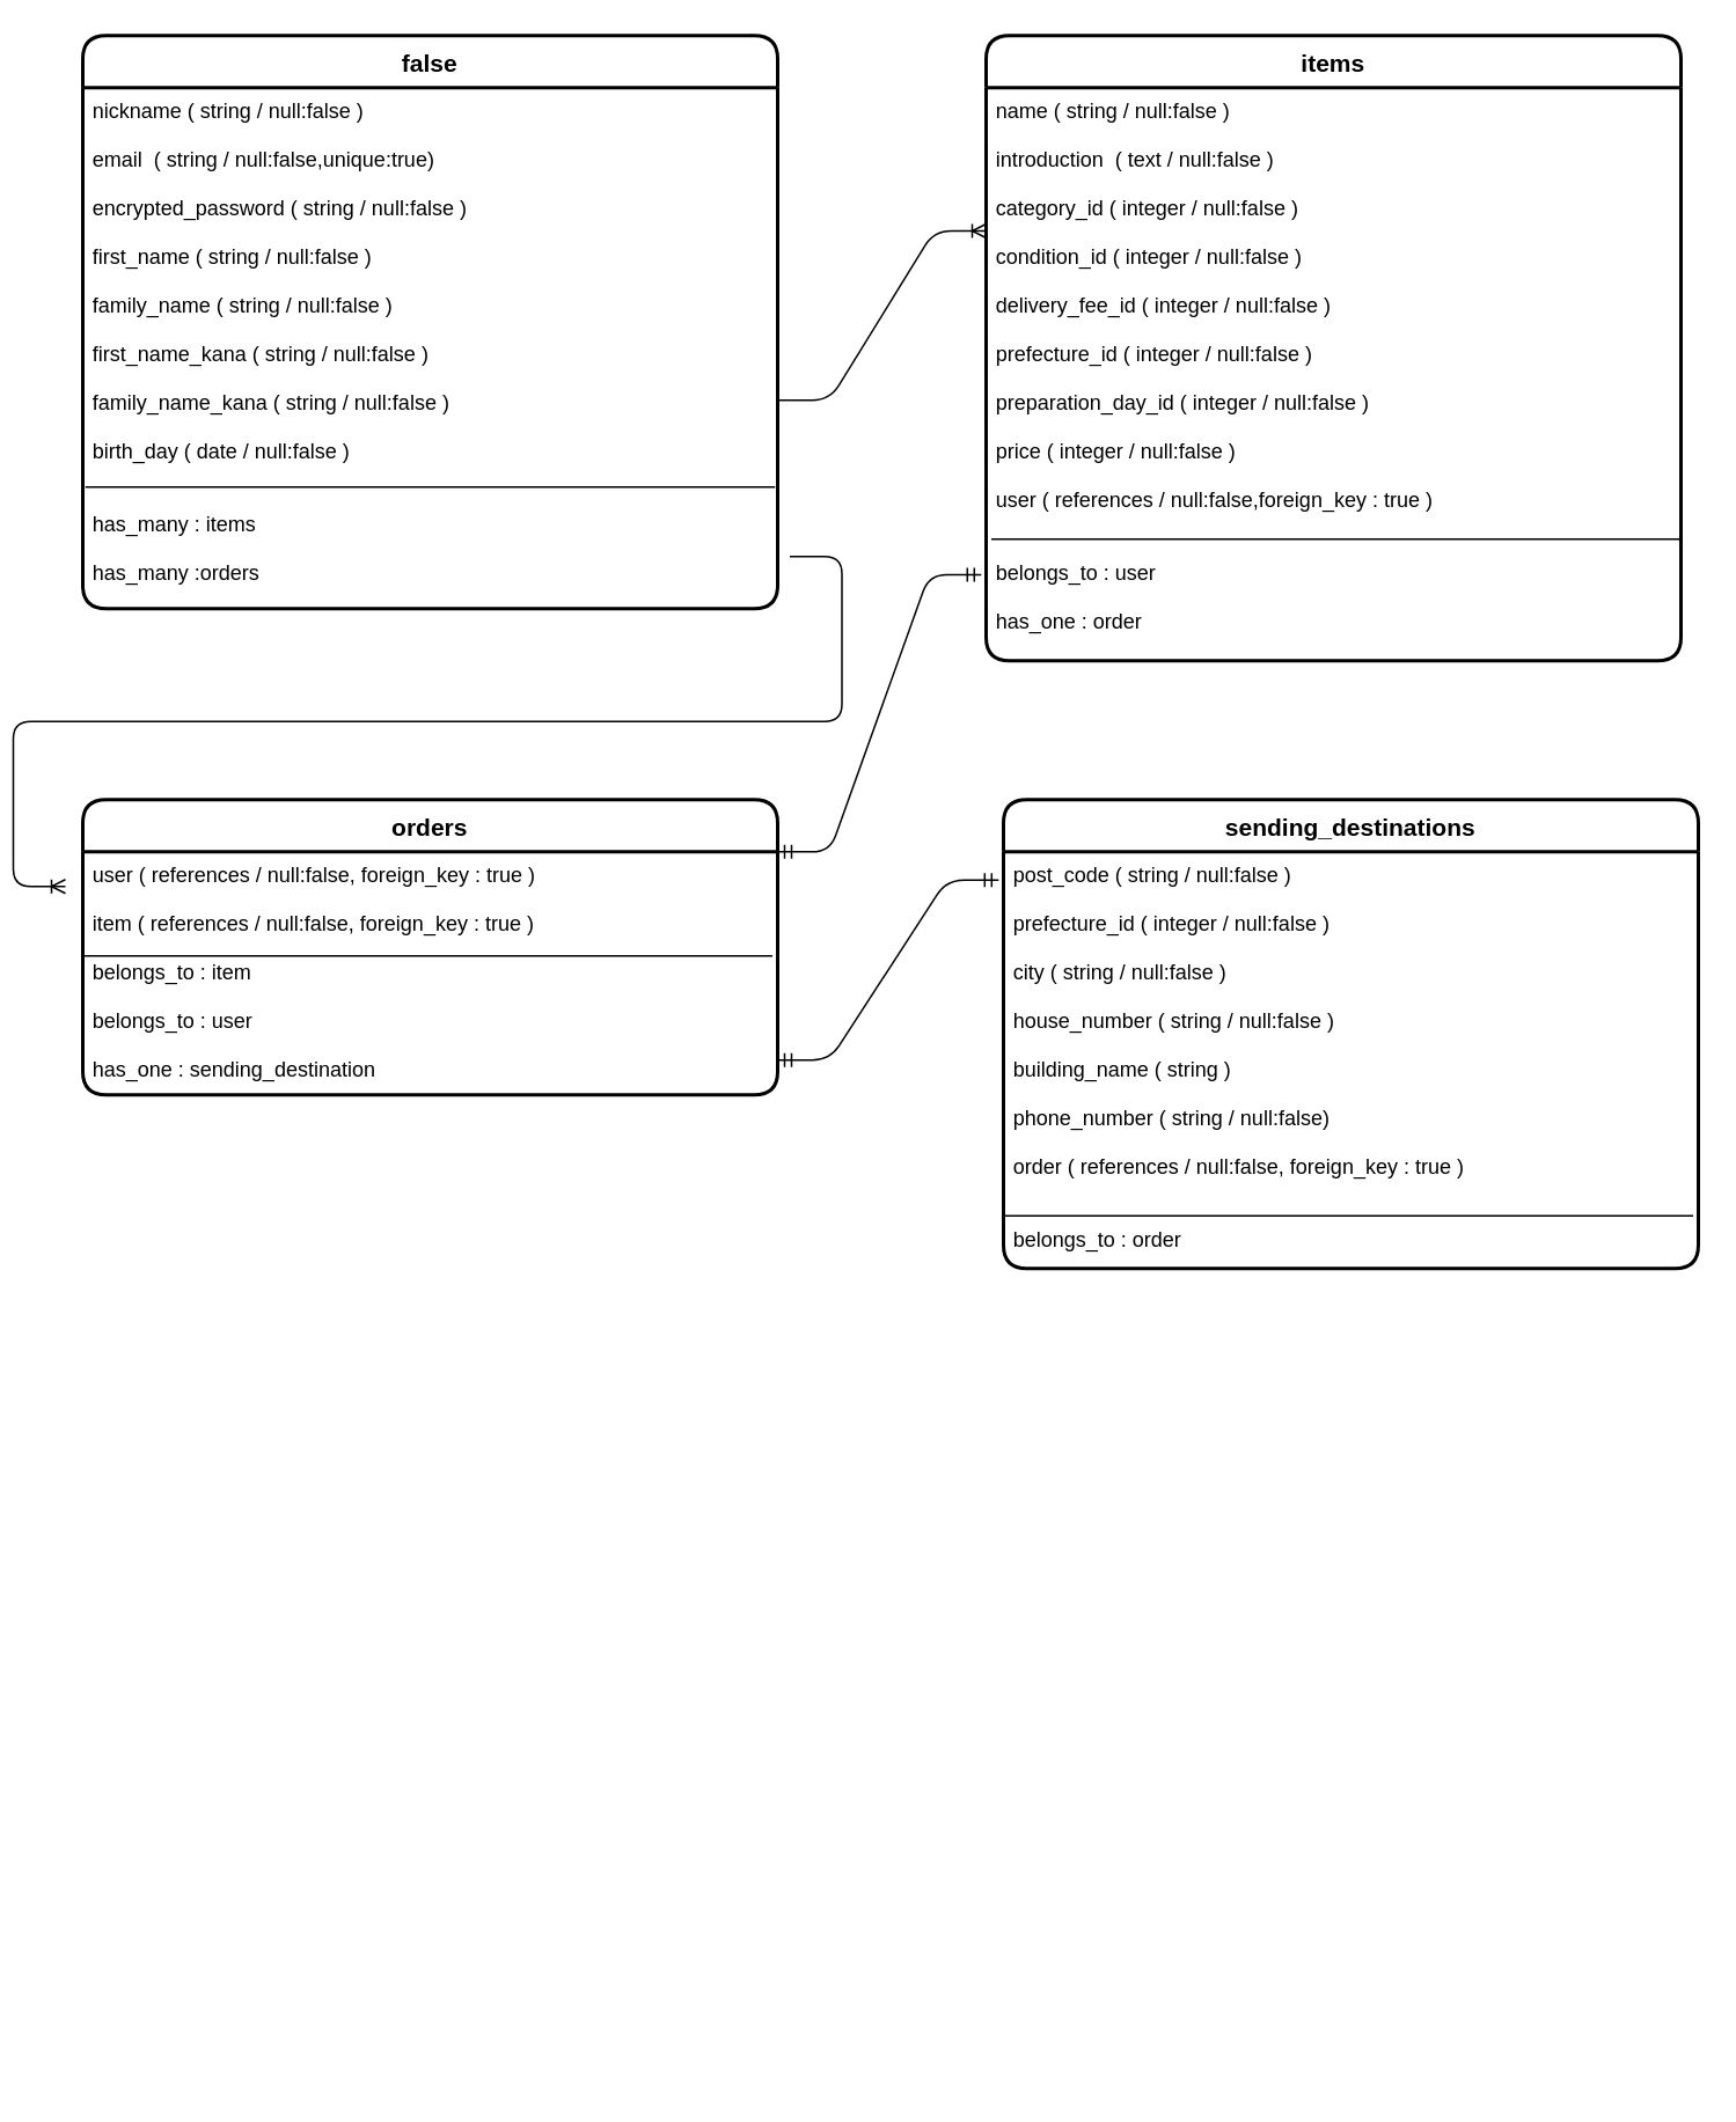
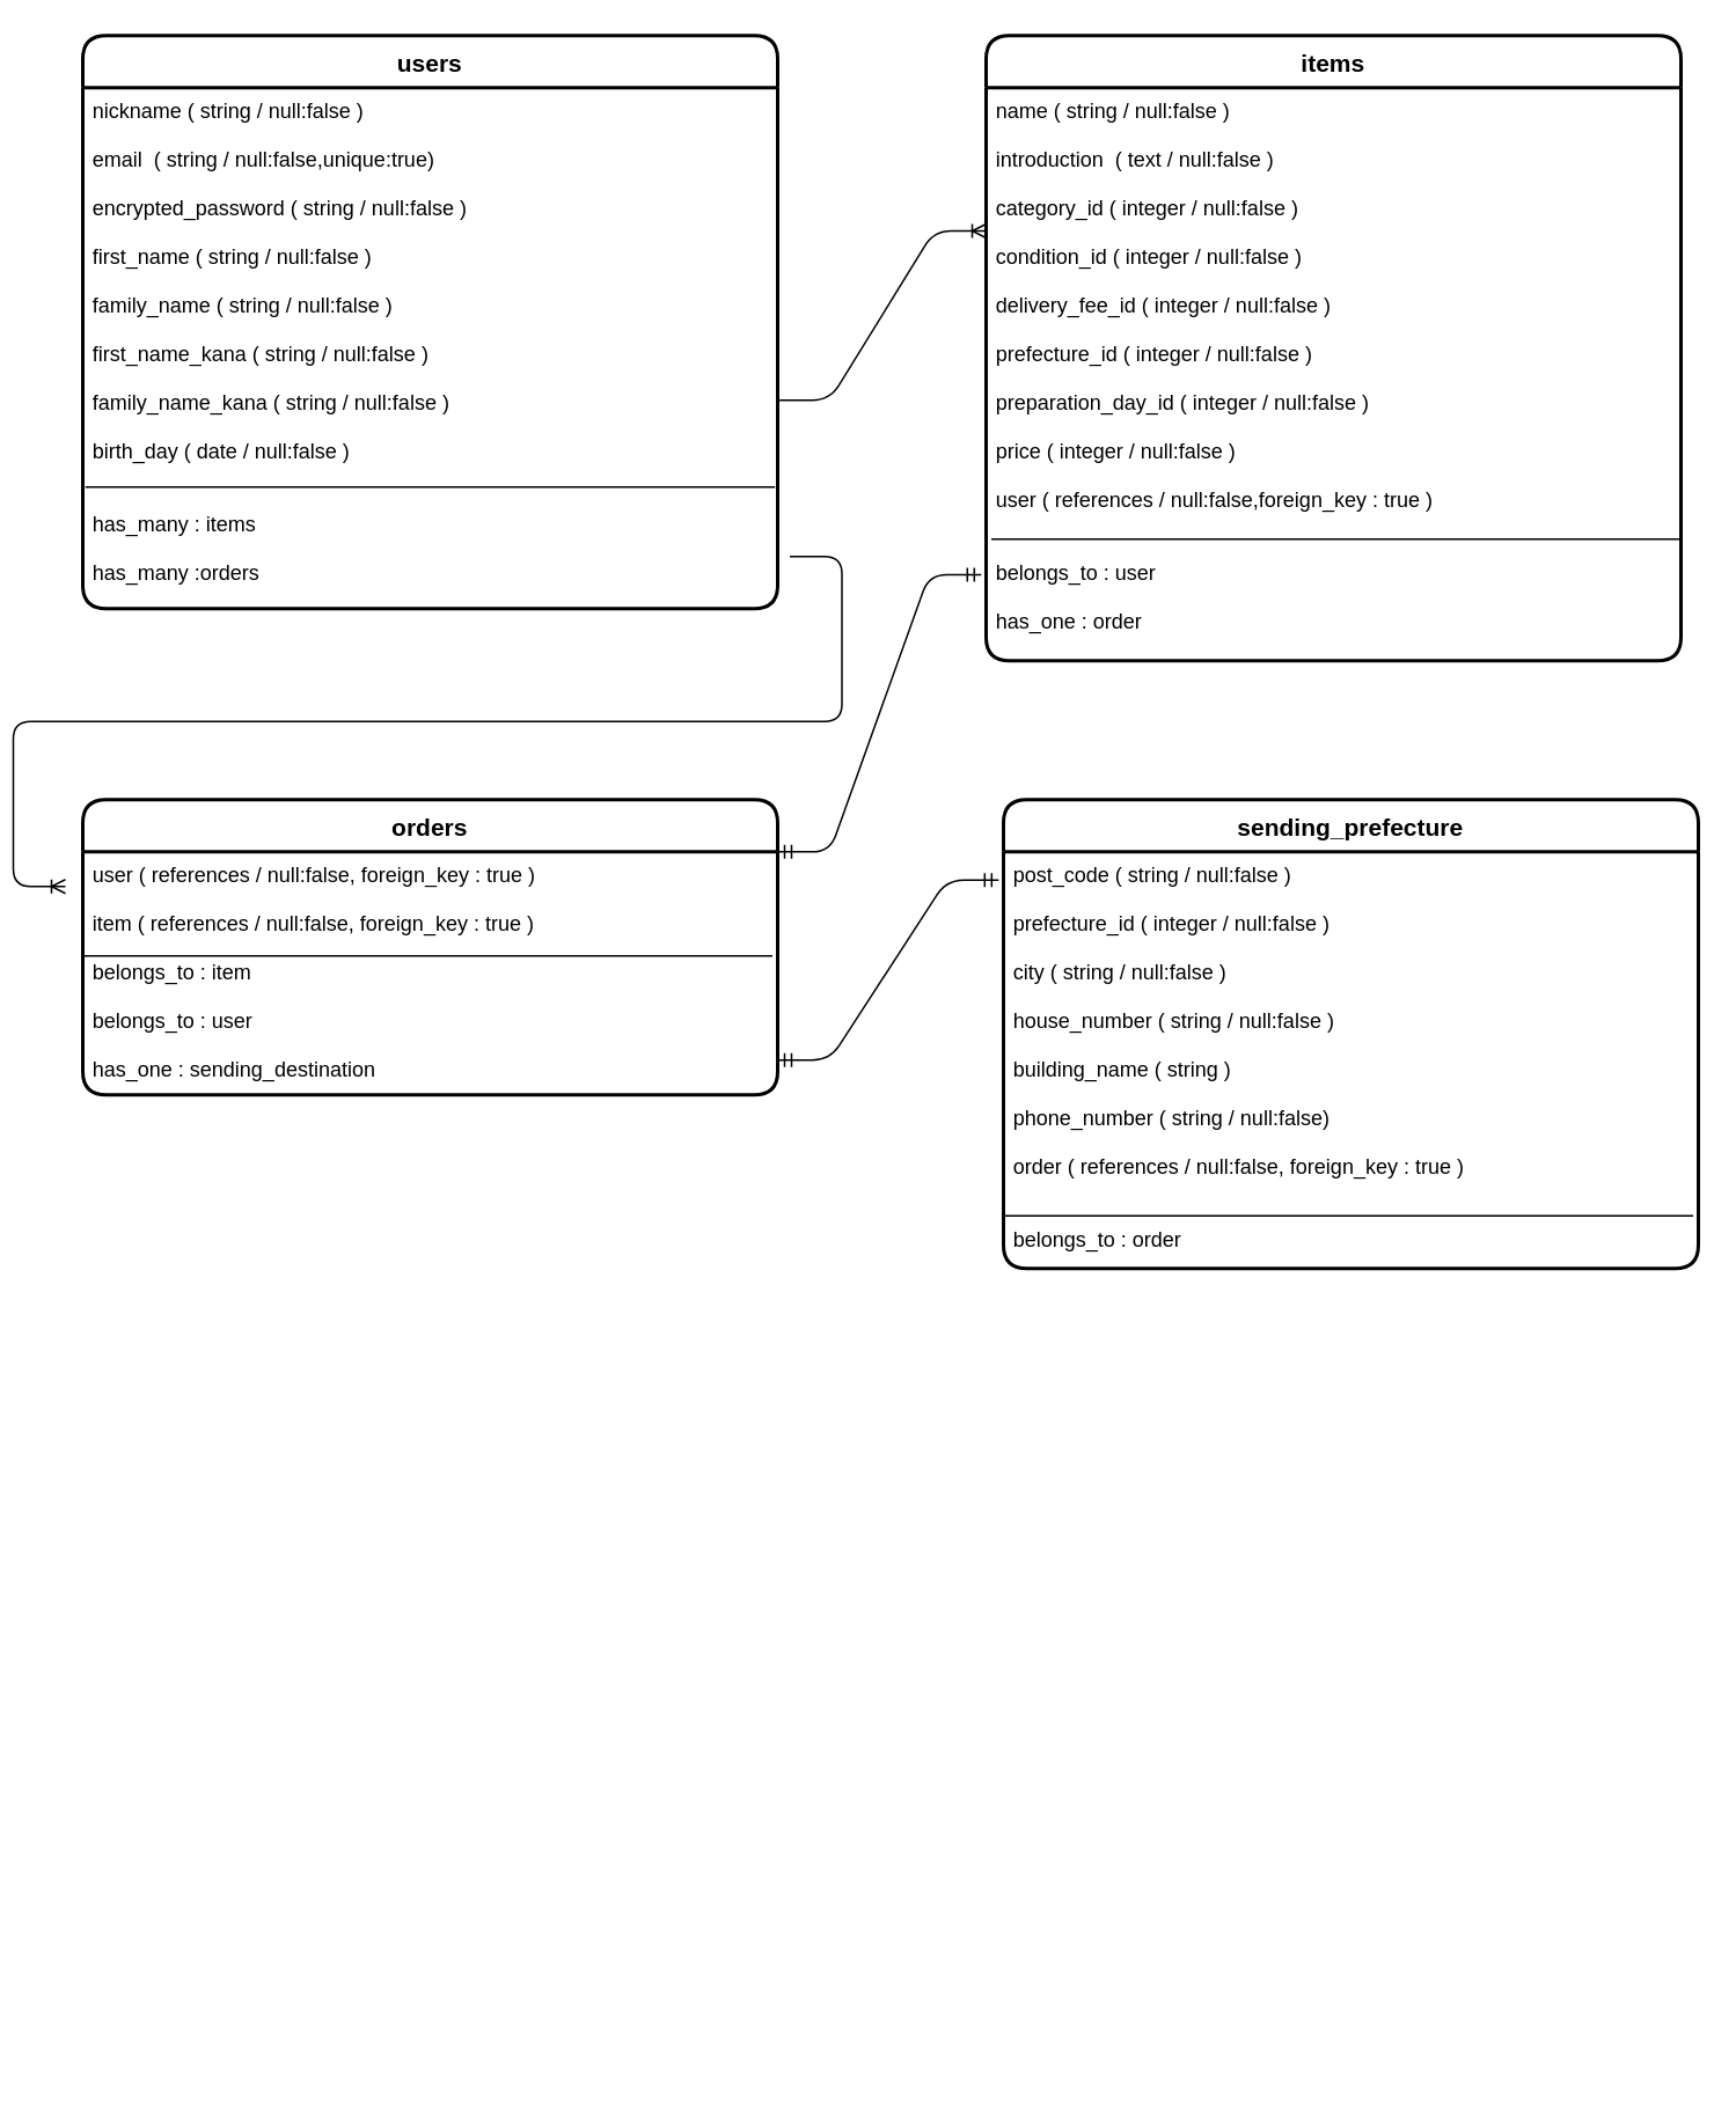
- <mxCell id="3" value="false" style="swimlane;childLayout=stackLayout;horizontal=1;startSize=30;horizontalStack=0;rounded=1;fontSize=14;fontStyle=1;strokeWidth=2;resizeParent=0;resizeLast=1;shadow=0;dashed=0;align=center;" parent="1" vertex="1"><mxGeometry x="30" y="20" width="400" height="330" as="geometry" /></mxCell>
+ <mxCell id="3" value="users" style="swimlane;childLayout=stackLayout;horizontal=1;startSize=30;horizontalStack=0;rounded=1;fontSize=14;fontStyle=1;strokeWidth=2;resizeParent=0;resizeLast=1;shadow=0;dashed=0;align=center;" parent="1" vertex="1"><mxGeometry x="30" y="20" width="400" height="330" as="geometry" /></mxCell>
- <mxCell id="9" value="sending_destinations" style="swimlane;childLayout=stackLayout;horizontal=1;startSize=30;horizontalStack=0;rounded=1;fontSize=14;fontStyle=1;strokeWidth=2;resizeParent=0;resizeLast=1;shadow=0;dashed=0;align=center;" parent="1" vertex="1"><mxGeometry x="560" y="460" width="400" height="270" as="geometry" /></mxCell>
+ <mxCell id="9" value="sending_prefecture" style="swimlane;childLayout=stackLayout;horizontal=1;startSize=30;horizontalStack=0;rounded=1;fontSize=14;fontStyle=1;strokeWidth=2;resizeParent=0;resizeLast=1;shadow=0;dashed=0;align=center;" parent="1" vertex="1"><mxGeometry x="560" y="460" width="400" height="270" as="geometry" /></mxCell>
